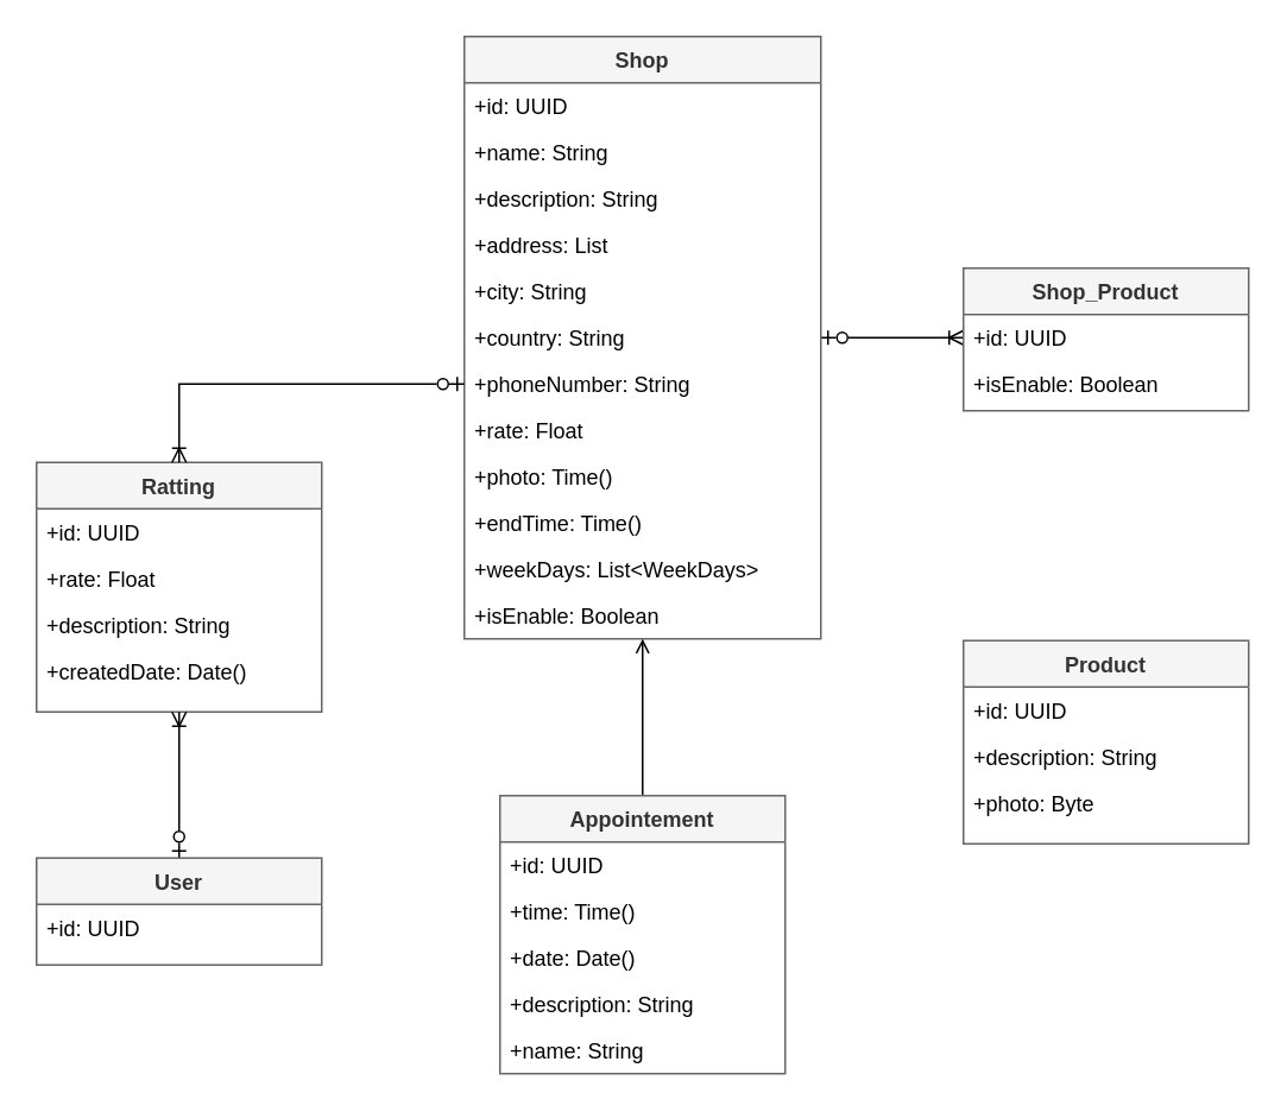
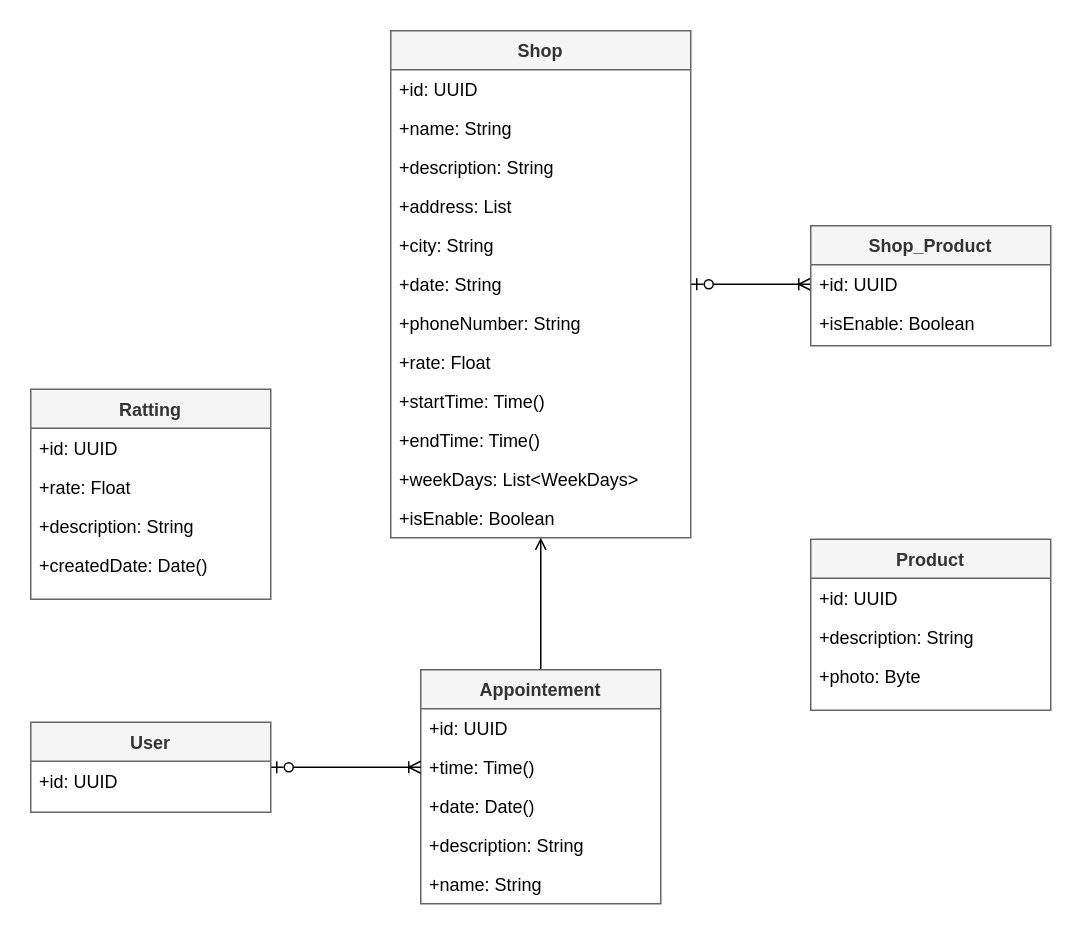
- <mxCell id="13" value="+country: String" style="text;align=left;verticalAlign=top;spacingLeft=4;spacingRight=4;overflow=hidden;rotatable=0;points=[[0,0.5],[1,0.5]];portConstraint=eastwest;" vertex="1" parent="7"><mxGeometry y="156" width="200" height="26" as="geometry" /></mxCell>
+ <mxCell id="13" value="+date: String" style="text;align=left;verticalAlign=top;spacingLeft=4;spacingRight=4;overflow=hidden;rotatable=0;points=[[0,0.5],[1,0.5]];portConstraint=eastwest;" vertex="1" parent="7"><mxGeometry y="156" width="200" height="26" as="geometry" /></mxCell>
- <mxCell id="39" style="edgeStyle=orthogonalEdgeStyle;rounded=0;orthogonalLoop=1;jettySize=auto;html=1;entryX=0;entryY=0.5;entryDx=0;entryDy=0;endArrow=ERzeroToOne;endFill=0;startArrow=ERoneToMany;startFill=0;exitX=0.5;exitY=0;exitDx=0;exitDy=0;" edge="1" parent="1" source="27" target="14"><mxGeometry relative="1" as="geometry" /></mxCell>
- <mxCell id="16" value="+photo: Time()" style="text;align=left;verticalAlign=top;spacingLeft=4;spacingRight=4;overflow=hidden;rotatable=0;points=[[0,0.5],[1,0.5]];portConstraint=eastwest;" vertex="1" parent="7"><mxGeometry y="234" width="200" height="26" as="geometry" /></mxCell>
+ <mxCell id="16" value="+startTime: Time()" style="text;align=left;verticalAlign=top;spacingLeft=4;spacingRight=4;overflow=hidden;rotatable=0;points=[[0,0.5],[1,0.5]];portConstraint=eastwest;" vertex="1" parent="7"><mxGeometry y="234" width="200" height="26" as="geometry" /></mxCell>
- <mxCell id="35" style="edgeStyle=orthogonalEdgeStyle;rounded=0;orthogonalLoop=1;jettySize=auto;html=1;entryX=0.5;entryY=1;entryDx=0;entryDy=0;endArrow=ERoneToMany;endFill=0;startArrow=ERzeroToOne;startFill=0;" edge="1" parent="1" source="37" target="27"><mxGeometry relative="1" as="geometry" /></mxCell>
+ <mxCell id="36" style="edgeStyle=orthogonalEdgeStyle;rounded=0;orthogonalLoop=1;jettySize=auto;html=1;entryX=0;entryY=0.5;entryDx=0;entryDy=0;endArrow=ERoneToMany;endFill=0;startArrow=ERzeroToOne;startFill=0;" edge="1" parent="1" source="37" target="23"><mxGeometry relative="1" as="geometry" /></mxCell>
